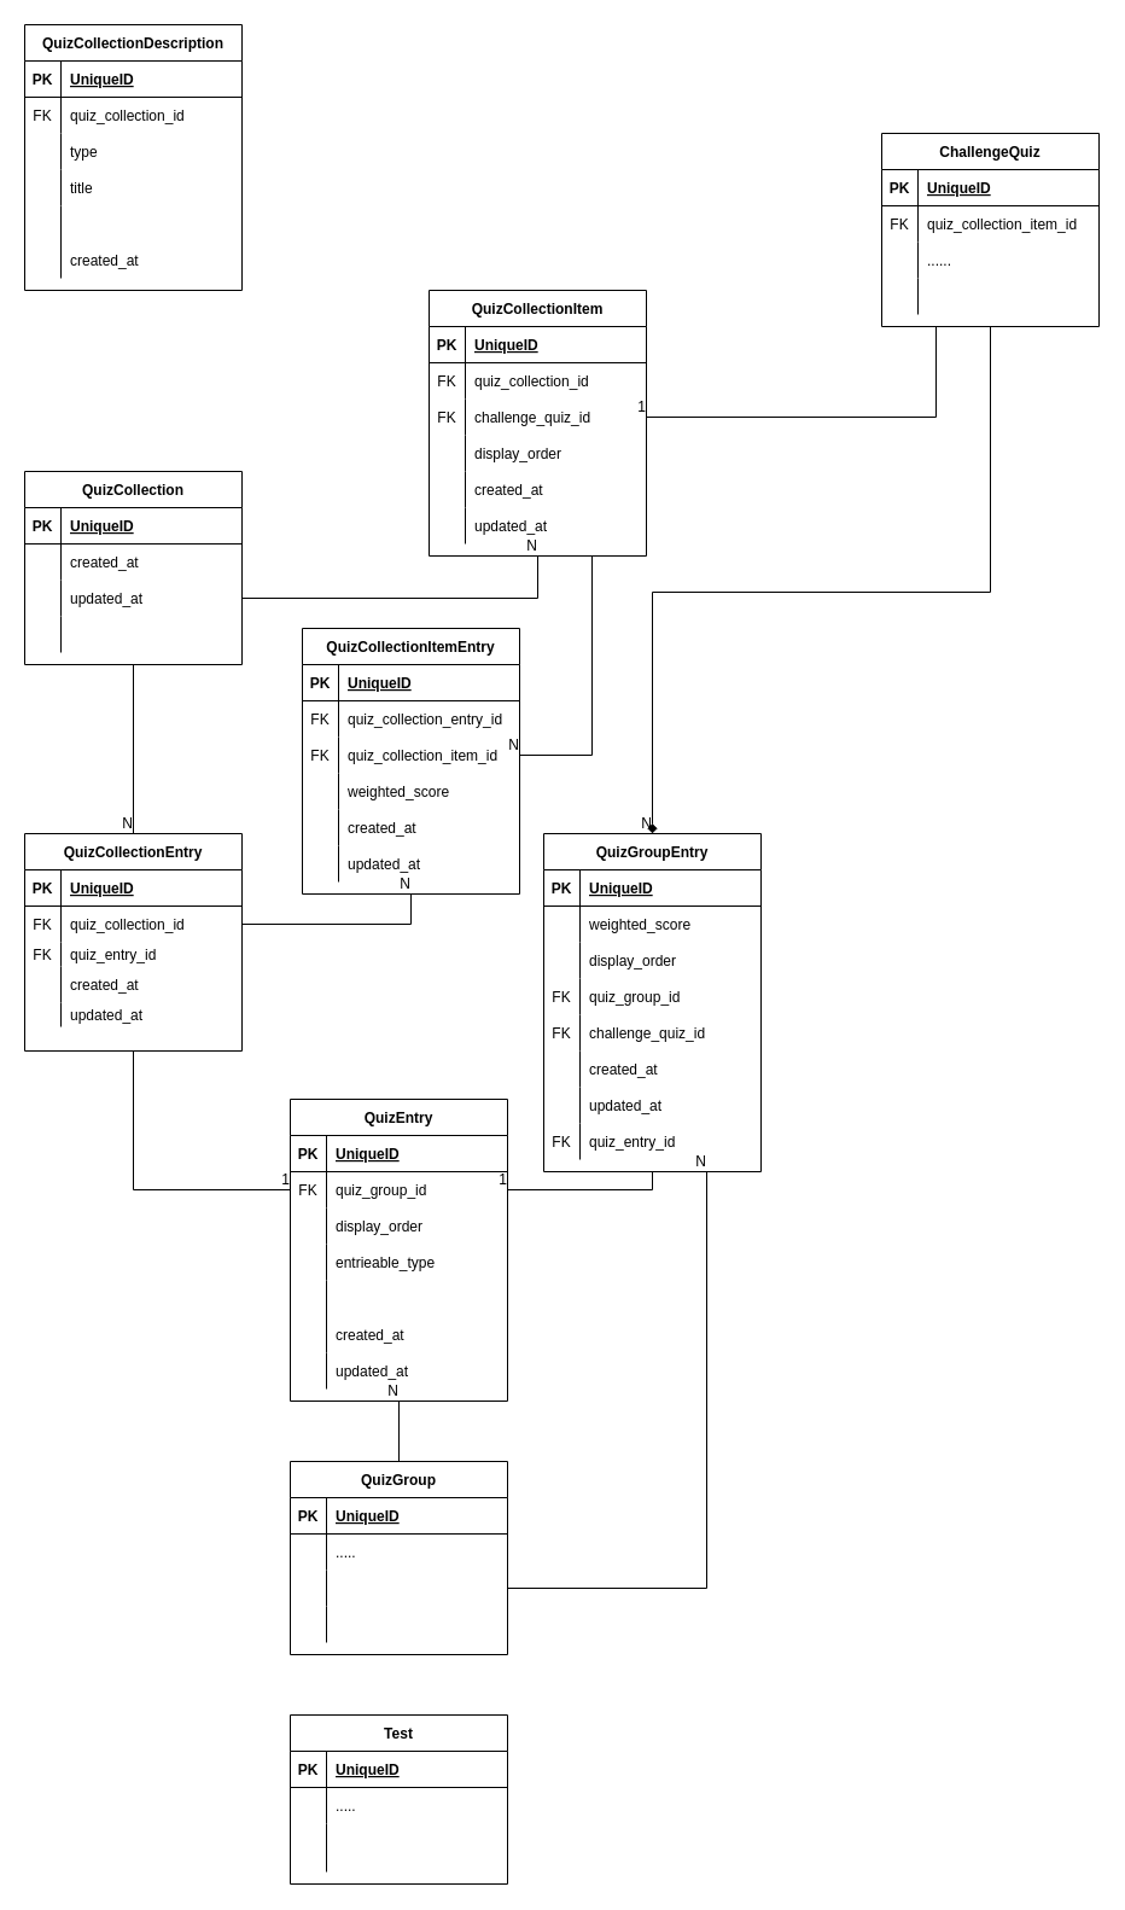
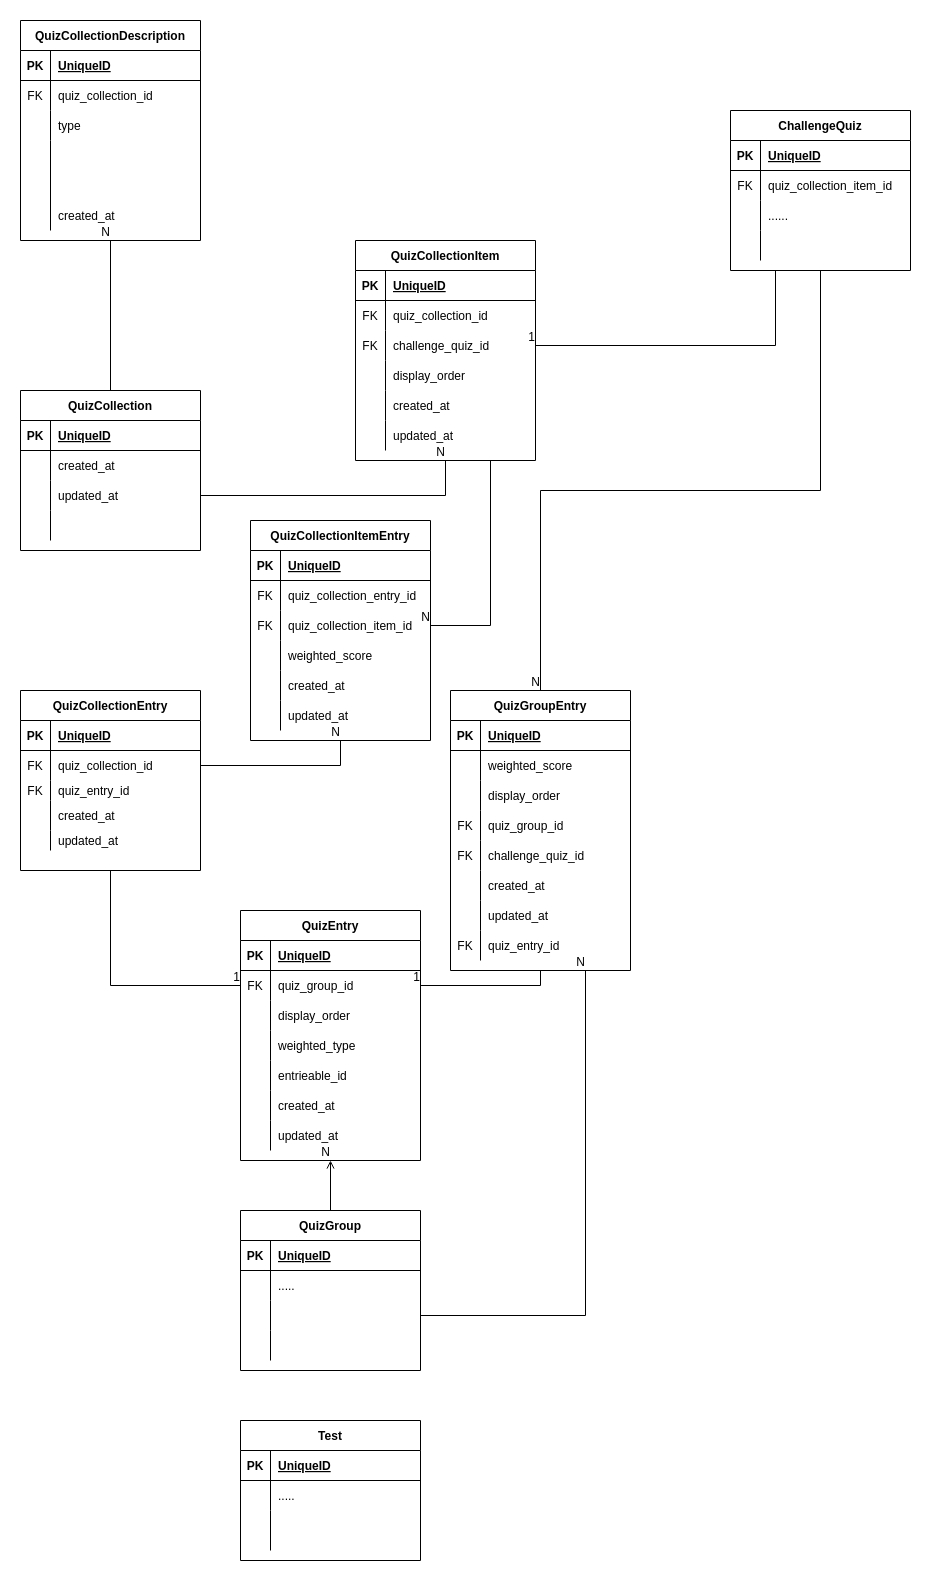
- <mxCell id="134" value="title" style="shape=partialRectangle;connectable=0;fillColor=none;top=0;left=0;bottom=0;right=0;align=left;spacingLeft=6;overflow=hidden;" vertex="1" parent="132"><mxGeometry x="30" width="150" height="30" as="geometry" /></mxCell>
+ <mxCell id="140" value="" style="endArrow=none;html=1;rounded=0;entryX=0.5;entryY=1;entryDx=0;entryDy=0;exitX=0.5;exitY=0;exitDx=0;exitDy=0;" edge="1" parent="1" source="109" target="122"><mxGeometry relative="1" as="geometry"><mxPoint x="660" y="370" as="sourcePoint" /><mxPoint x="820" y="370" as="targetPoint" /></mxGeometry></mxCell>
+ <mxCell id="141" value="N" style="resizable=0;html=1;align=right;verticalAlign=bottom;" connectable="0" vertex="1" parent="140"><mxGeometry x="1" relative="1" as="geometry" /></mxCell>
- <mxCell id="188" value="" style="endArrow=none;html=1;rounded=0;entryX=0.5;entryY=0;entryDx=0;entryDy=0;exitX=0.5;exitY=1;exitDx=0;exitDy=0;" edge="1" parent="1" source="109" target="74"><mxGeometry relative="1" as="geometry"><mxPoint x="140" y="650" as="sourcePoint" /><mxPoint x="820" y="620" as="targetPoint" /><Array as="points" /></mxGeometry></mxCell>
- <mxCell id="189" value="N" style="resizable=0;html=1;align=right;verticalAlign=bottom;" connectable="0" vertex="1" parent="188"><mxGeometry x="1" relative="1" as="geometry" /></mxCell>
- <mxCell id="107" value="" style="endArrow=diamond;html=1;rounded=0;exitX=0.5;exitY=1;exitDx=0;exitDy=0;entryX=0.5;entryY=0;entryDx=0;entryDy=0;" edge="1" parent="1" source="94" target="49"><mxGeometry relative="1" as="geometry"><mxPoint x="660" y="470" as="sourcePoint" /><mxPoint x="820" y="470" as="targetPoint" /><Array as="points"><mxPoint x="820" y="490" /><mxPoint x="540" y="490" /></Array></mxGeometry></mxCell>
+ <mxCell id="107" value="" style="endArrow=none;html=1;rounded=0;exitX=0.5;exitY=1;exitDx=0;exitDy=0;entryX=0.5;entryY=0;entryDx=0;entryDy=0;" edge="1" parent="1" source="94" target="49"><mxGeometry relative="1" as="geometry"><mxPoint x="660" y="470" as="sourcePoint" /><mxPoint x="820" y="470" as="targetPoint" /><Array as="points"><mxPoint x="820" y="490" /><mxPoint x="540" y="490" /></Array></mxGeometry></mxCell>
- <mxCell id="37" value="entrieable_type" style="shape=partialRectangle;connectable=0;fillColor=none;top=0;left=0;bottom=0;right=0;align=left;spacingLeft=6;overflow=hidden;" vertex="1" parent="35"><mxGeometry x="30" width="150" height="30" as="geometry" /></mxCell>
+ <mxCell id="37" value="weighted_type" style="shape=partialRectangle;connectable=0;fillColor=none;top=0;left=0;bottom=0;right=0;align=left;spacingLeft=6;overflow=hidden;" vertex="1" parent="35"><mxGeometry x="30" width="150" height="30" as="geometry" /></mxCell>
+ <mxCell id="40" value="entrieable_id" style="shape=partialRectangle;connectable=0;fillColor=none;top=0;left=0;bottom=0;right=0;align=left;spacingLeft=6;overflow=hidden;" vertex="1" parent="38"><mxGeometry x="30" width="150" height="30" as="geometry" /></mxCell>
- <mxCell id="47" value="" style="endArrow=none;html=1;rounded=0;exitX=0.5;exitY=0;exitDx=0;exitDy=0;entryX=0.5;entryY=1;entryDx=0;entryDy=0;" edge="1" parent="1" source="12" target="25"><mxGeometry relative="1" as="geometry"><mxPoint x="320" y="1180" as="sourcePoint" /><mxPoint x="320" y="1130" as="targetPoint" /></mxGeometry></mxCell>
+ <mxCell id="47" value="" style="endArrow=open;html=1;rounded=0;exitX=0.5;exitY=0;exitDx=0;exitDy=0;entryX=0.5;entryY=1;entryDx=0;entryDy=0;" edge="1" parent="1" source="12" target="25"><mxGeometry relative="1" as="geometry"><mxPoint x="320" y="1180" as="sourcePoint" /><mxPoint x="320" y="1130" as="targetPoint" /></mxGeometry></mxCell>
